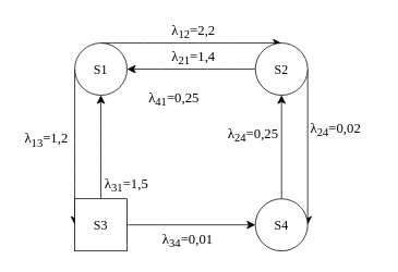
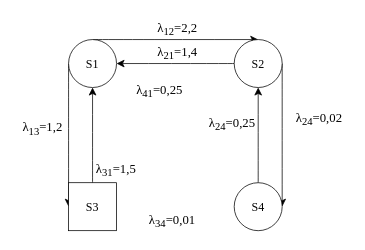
- <mxCell id="17" value="&lt;p style=&quot;margin: 0px; font-variant-numeric: normal; font-variant-east-asian: normal; font-variant-alternates: normal; font-kerning: auto; font-optical-sizing: auto; font-feature-settings: normal; font-variation-settings: normal; font-stretch: normal; line-height: normal; font-family: &amp;quot;Times New Roman&amp;quot;; text-align: start; font-size: 17px;&quot; class=&quot;p1&quot;&gt;λ&lt;span style=&quot;font-variant-numeric: normal; font-variant-east-asian: normal; font-variant-alternates: normal; font-kerning: auto; font-optical-sizing: auto; font-feature-settings: normal; font-variation-settings: normal; font-stretch: normal; line-height: normal;&quot; class=&quot;s1&quot;&gt;&lt;sub&gt;24&lt;/sub&gt;&lt;/span&gt;=0,02&lt;/p&gt;" style="text;html=1;align=center;verticalAlign=middle;resizable=0;points=[];autosize=1;strokeColor=none;fillColor=none;fontSize=16;" vertex="1" parent="1"><mxGeometry x="370" y="140" width="80" height="35" as="geometry" /></mxCell>
+ <mxCell id="17" value="&lt;p style=&quot;margin: 0px; font-variant-numeric: normal; font-variant-east-asian: normal; font-variant-alternates: normal; font-kerning: auto; font-optical-sizing: auto; font-feature-settings: normal; font-variation-settings: normal; font-stretch: normal; line-height: normal; font-family: &amp;quot;Times New Roman&amp;quot;; text-align: start; font-size: 17px;&quot; class=&quot;p1&quot;&gt;λ&lt;span style=&quot;font-variant-numeric: normal; font-variant-east-asian: normal; font-variant-alternates: normal; font-kerning: auto; font-optical-sizing: auto; font-feature-settings: normal; font-variation-settings: normal; font-stretch: normal; line-height: normal;&quot; class=&quot;s1&quot;&gt;&lt;sub&gt;24&lt;/sub&gt;&lt;/span&gt;=0,02&lt;/p&gt;" style="text;html=1;align=center;verticalAlign=middle;resizable=0;points=[];autosize=1;strokeColor=none;fillColor=none;fontSize=16;" vertex="1" parent="1"><mxGeometry x="385" y="140" width="80" height="35" as="geometry" /></mxCell>
- <mxCell id="9" style="edgeStyle=none;curved=1;rounded=0;orthogonalLoop=1;jettySize=auto;html=1;exitX=1;exitY=0.5;exitDx=0;exitDy=0;fontSize=12;startSize=8;endSize=8;" edge="1" parent="1" source="10" target="12"><mxGeometry relative="1" as="geometry" /></mxCell>
